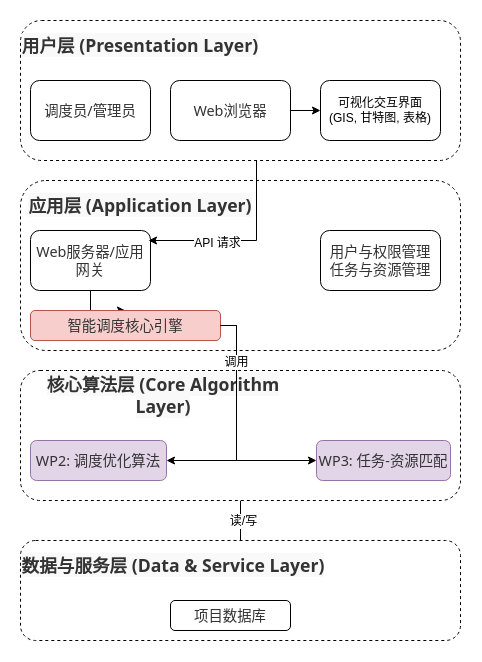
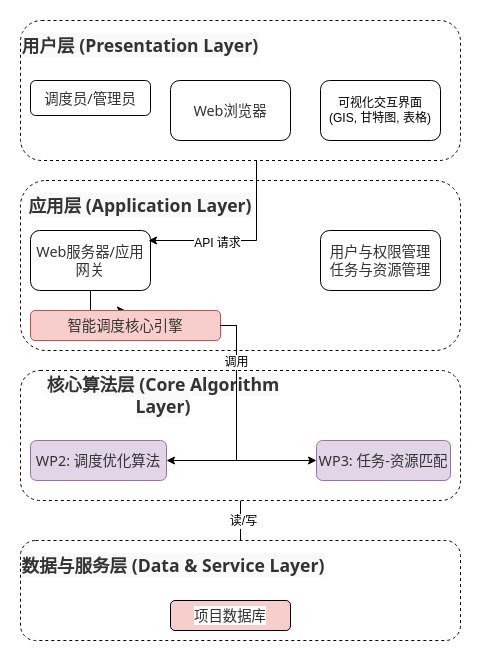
- <mxCell id="4" value="&lt;span style=&quot;color: rgb(51, 51, 51); font-family: &amp;quot;Microsoft YaHei&amp;quot;, &amp;quot;Segoe UI&amp;quot;, Roboto, Oxygen, Ubuntu, Cantarell, &amp;quot;Fira Sans&amp;quot;, &amp;quot;Droid Sans&amp;quot;, &amp;quot;Helvetica Neue&amp;quot;, sans-serif; font-size: 14.4px; white-space-collapse: preserve-breaks; background-color: rgb(255, 255, 255);&quot;&gt;调度员/管理员&lt;/span&gt;" style="rounded=1;whiteSpace=wrap;html=1;" vertex="1" parent="1"><mxGeometry x="30" y="80" width="120" height="60" as="geometry" /></mxCell>
+ <mxCell id="4" value="&lt;span style=&quot;color: rgb(51, 51, 51); font-family: &amp;quot;Microsoft YaHei&amp;quot;, &amp;quot;Segoe UI&amp;quot;, Roboto, Oxygen, Ubuntu, Cantarell, &amp;quot;Fira Sans&amp;quot;, &amp;quot;Droid Sans&amp;quot;, &amp;quot;Helvetica Neue&amp;quot;, sans-serif; font-size: 14.4px; white-space-collapse: preserve-breaks; background-color: rgb(255, 255, 255);&quot;&gt;调度员/管理员&lt;/span&gt;" style="rounded=1;whiteSpace=wrap;html=1;" vertex="1" parent="1"><mxGeometry x="30" y="80" width="120" height="35" as="geometry" /></mxCell>
- <mxCell id="5" value="" style="edgeStyle=orthogonalEdgeStyle;rounded=0;orthogonalLoop=1;jettySize=auto;html=1;" edge="1" parent="1" source="6" target="7"><mxGeometry relative="1" as="geometry" /></mxCell>
- <mxCell id="22" value="&lt;span style=&quot;color: rgb(51, 51, 51); font-family: &amp;quot;Microsoft YaHei&amp;quot;, &amp;quot;Segoe UI&amp;quot;, Roboto, Oxygen, Ubuntu, Cantarell, &amp;quot;Fira Sans&amp;quot;, &amp;quot;Droid Sans&amp;quot;, &amp;quot;Helvetica Neue&amp;quot;, sans-serif; font-size: 14.4px; white-space-collapse: preserve-breaks; background-color: rgb(255, 255, 255);&quot;&gt;项目数据库&lt;/span&gt;" style="rounded=1;whiteSpace=wrap;html=1;" vertex="1" parent="1"><mxGeometry x="170" y="600" width="120" height="30" as="geometry" /></mxCell>
+ <mxCell id="22" value="&lt;span style=&quot;color: rgb(51, 51, 51); font-family: &amp;quot;Microsoft YaHei&amp;quot;, &amp;quot;Segoe UI&amp;quot;, Roboto, Oxygen, Ubuntu, Cantarell, &amp;quot;Fira Sans&amp;quot;, &amp;quot;Droid Sans&amp;quot;, &amp;quot;Helvetica Neue&amp;quot;, sans-serif; font-size: 14.4px; white-space-collapse: preserve-breaks; background-color: rgb(255, 255, 255);&quot;&gt;项目数据库&lt;/span&gt;" style="rounded=1;whiteSpace=wrap;html=1;fillColor=#f8cecc;" vertex="1" parent="1"><mxGeometry x="170" y="600" width="120" height="30" as="geometry" /></mxCell>
